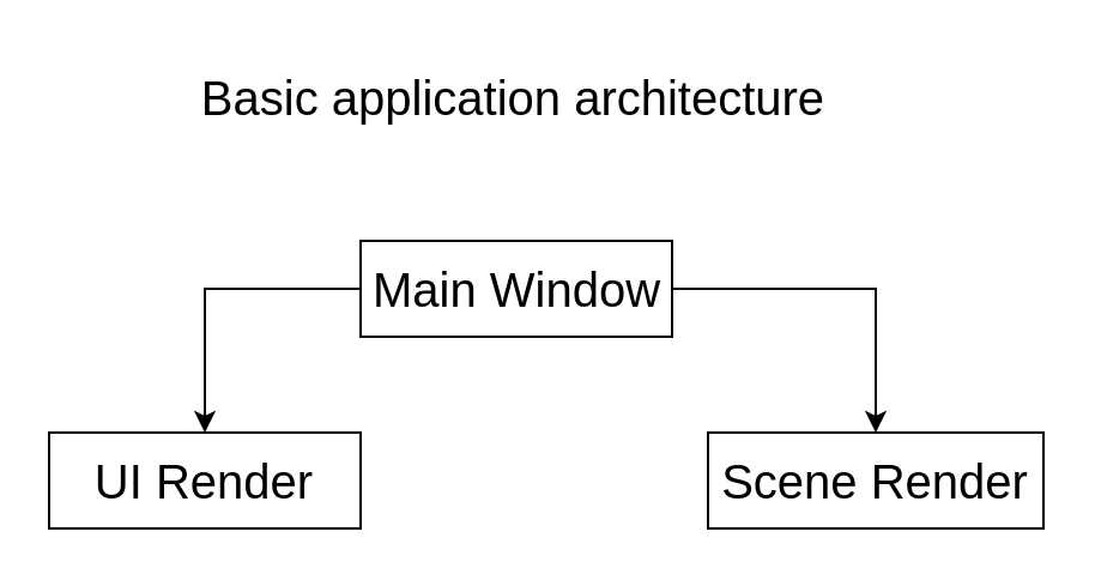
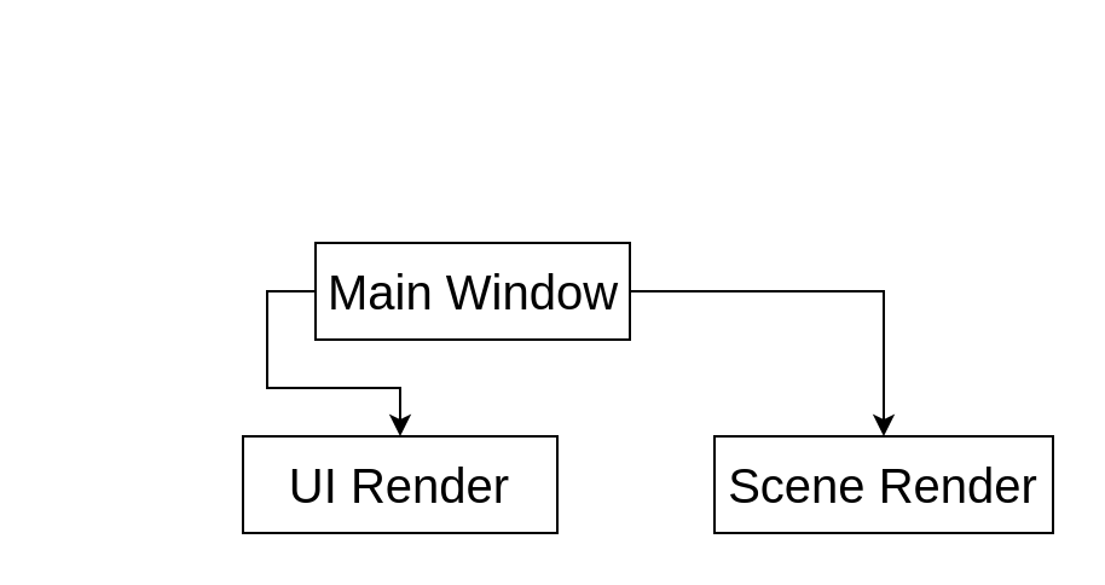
- <mxCell id="2" value="Basic application architecture" style="text;html=1;align=center;verticalAlign=middle;whiteSpace=wrap;rounded=0;fontSize=20;spacingTop=0;shadow=0;direction=east;" parent="1" vertex="1"><mxGeometry x="49" width="330" height="40" as="geometry" y="20" /></mxCell>
- <mxCell id="5" value="Main Window" style="html=1;rounded=0;shadow=0;fontSize=20;strokeColor=#000000;fillColor=none;gradientColor=none;" parent="1" vertex="1"><mxGeometry x="150" y="100" width="130" height="40" as="geometry" /></mxCell>
+ <mxCell id="5" value="Main Window" style="html=1;rounded=0;shadow=0;fontSize=20;strokeColor=#000000;fillColor=none;gradientColor=none;" parent="1" vertex="1"><mxGeometry x="130" y="100" width="130" height="40" as="geometry" /></mxCell>
- <mxCell id="7" value="&lt;font style=&quot;font-size: 20px&quot;&gt;UI Render&lt;/font&gt;" style="rounded=0;whiteSpace=wrap;html=1;" parent="1" vertex="1"><mxGeometry x="20" y="180" width="130" height="40" as="geometry" /></mxCell>
+ <mxCell id="7" value="&lt;font style=&quot;font-size: 20px&quot;&gt;UI Render&lt;/font&gt;" style="rounded=0;whiteSpace=wrap;html=1;" parent="1" vertex="1"><mxGeometry x="100" y="180" width="130" height="40" as="geometry" /></mxCell>
